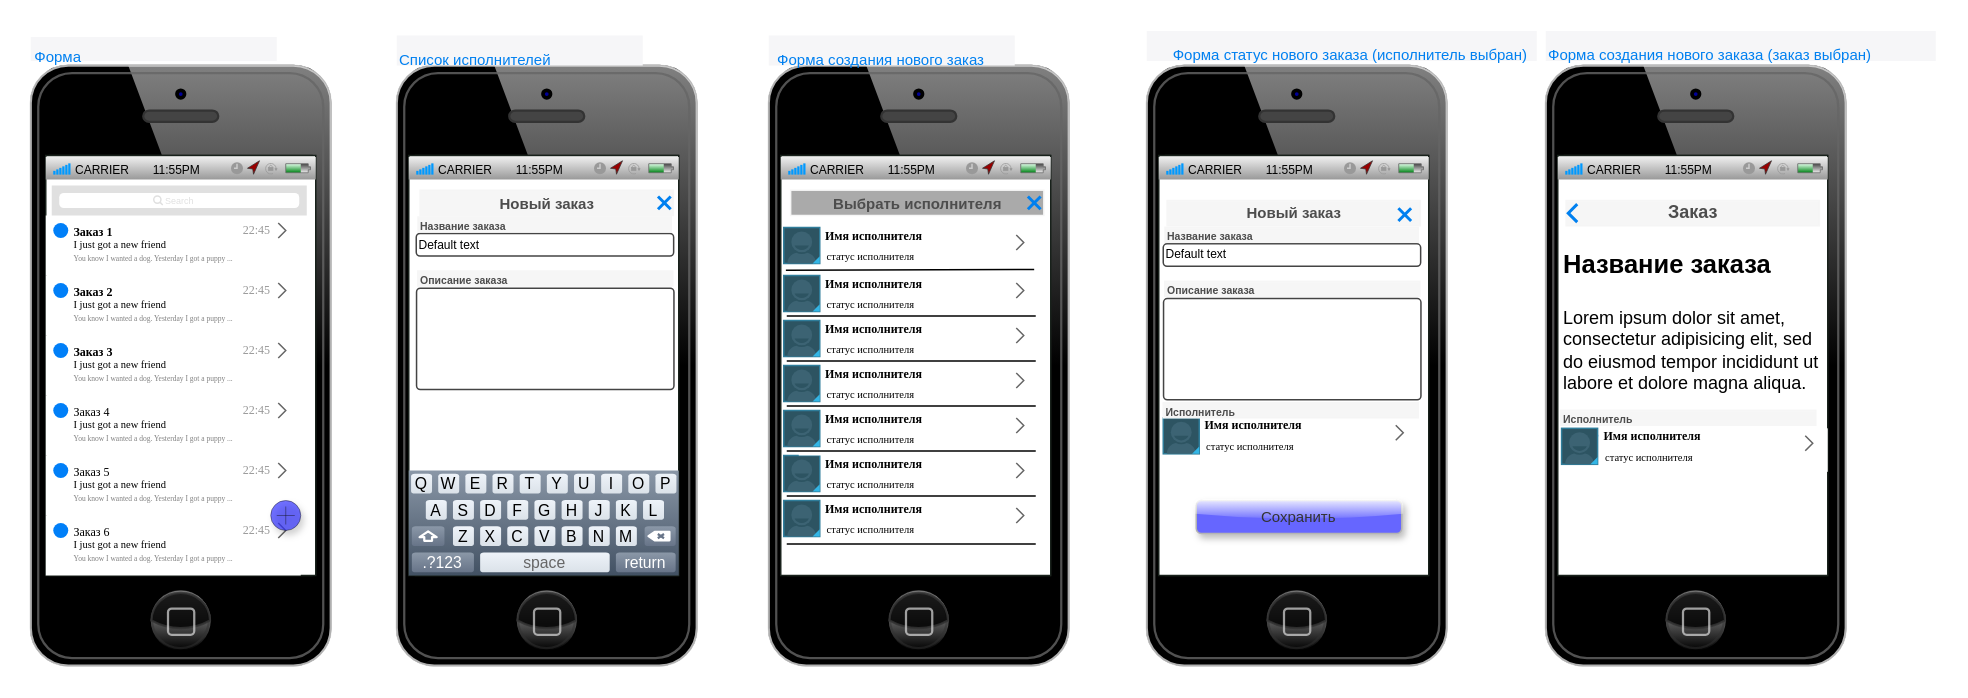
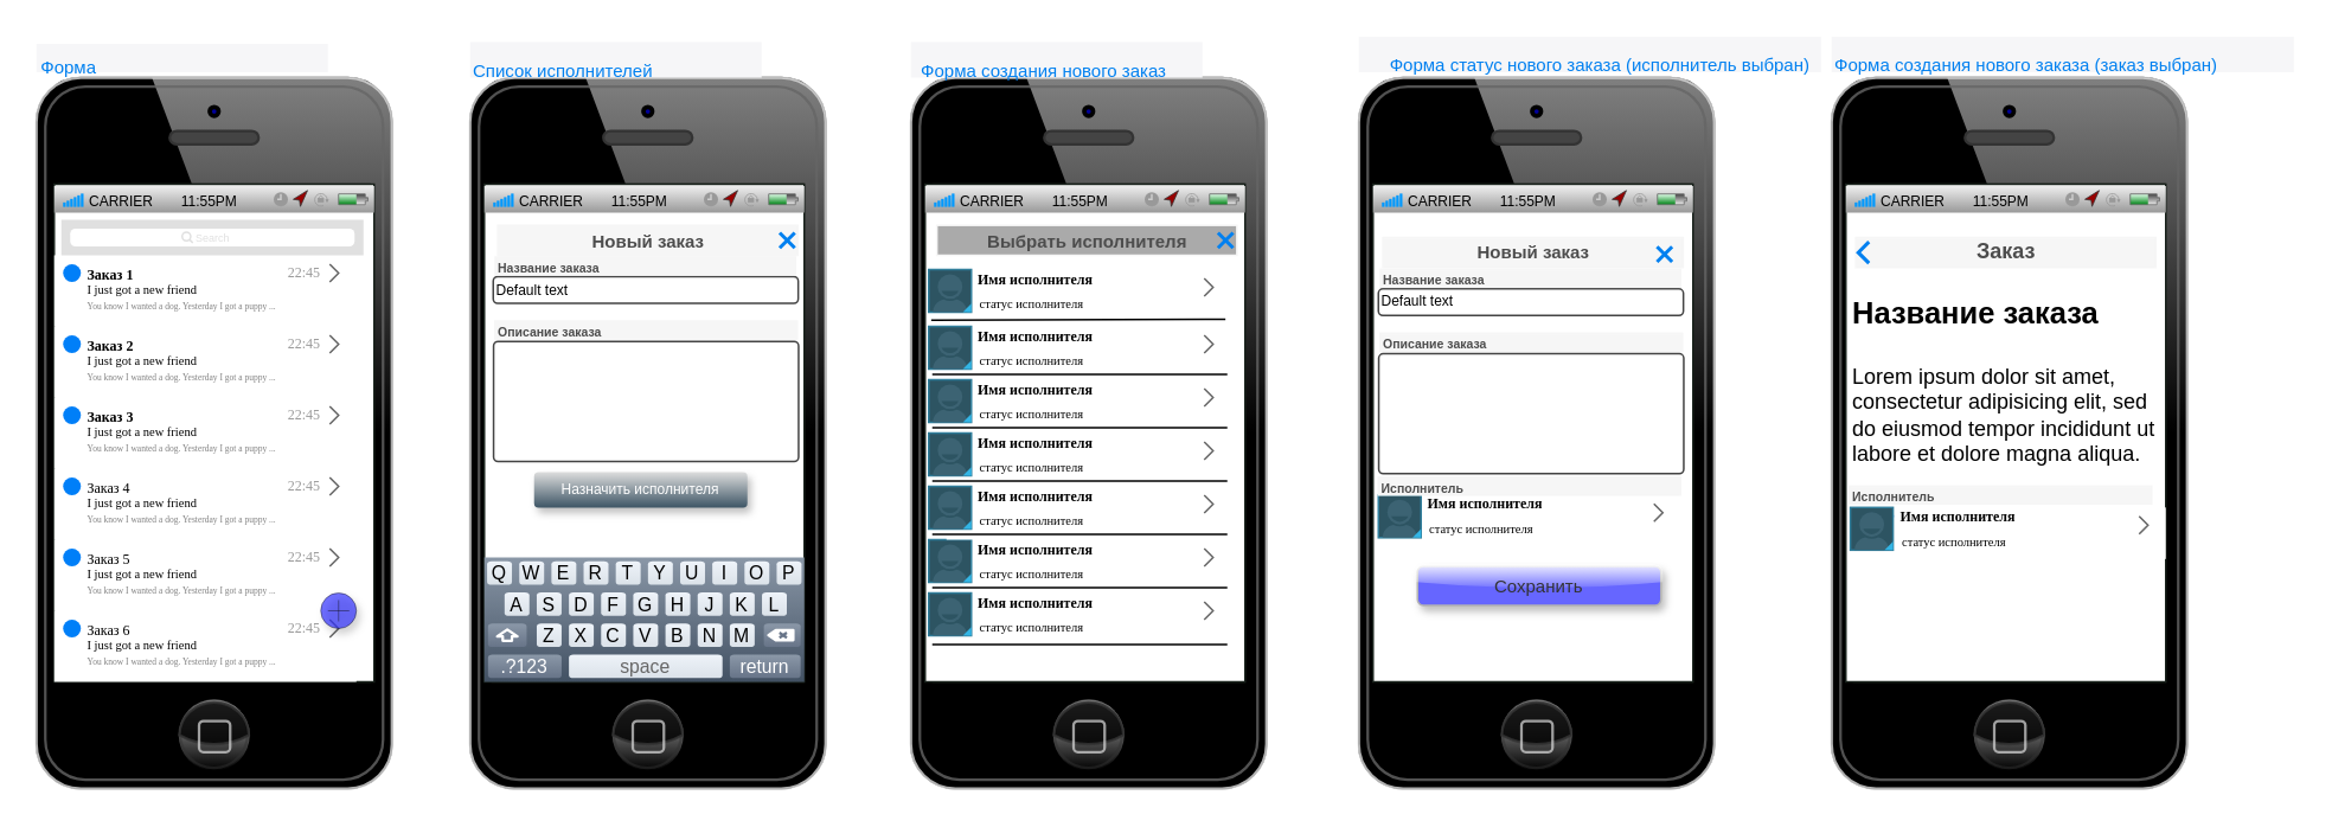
+ <mxCell id="11" value="Назначить исполнителя" style="strokeWidth=1;html=1;shadow=1;dashed=0;shape=mxgraph.ios.iButton;strokeColor=#444444;fontColor=#ffffff;buttonText=;fontSize=8;fillColor=#dddddd;fillColor2=#3D5565;whiteSpace=wrap;align=center;sketch=0;" vertex="1" parent="2"><mxGeometry x="36" y="242" width="120" height="20" as="geometry" /></mxCell>
- <mxCell id="130" value="Сохранить" style="rounded=1;html=1;shadow=1;dashed=0;whiteSpace=wrap;fontSize=10;fillColor=#6666FF;align=center;strokeColor=#B3B3B3;fontColor=#333333;aspect=fixed;glass=1;" vertex="1" parent="108"><mxGeometry x="33" y="310" width="137" height="21.92" as="geometry" /></mxCell>
+ <mxCell id="130" value="Сохранить" style="rounded=1;html=1;shadow=1;dashed=0;whiteSpace=wrap;fontSize=10;fillColor=#6666FF;align=center;strokeColor=#B3B3B3;fontColor=#333333;aspect=fixed;glass=1;" vertex="1" parent="108"><mxGeometry x="33" y="295" width="137" height="21.92" as="geometry" /></mxCell>
